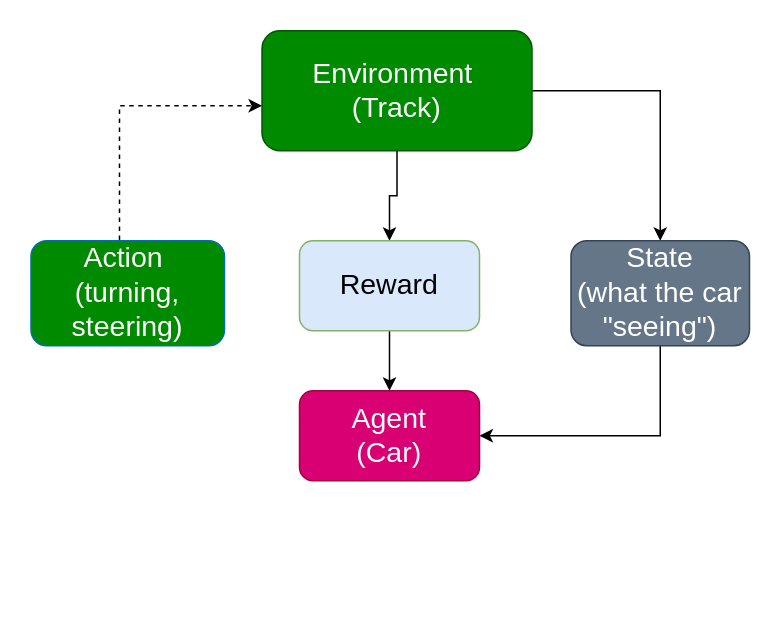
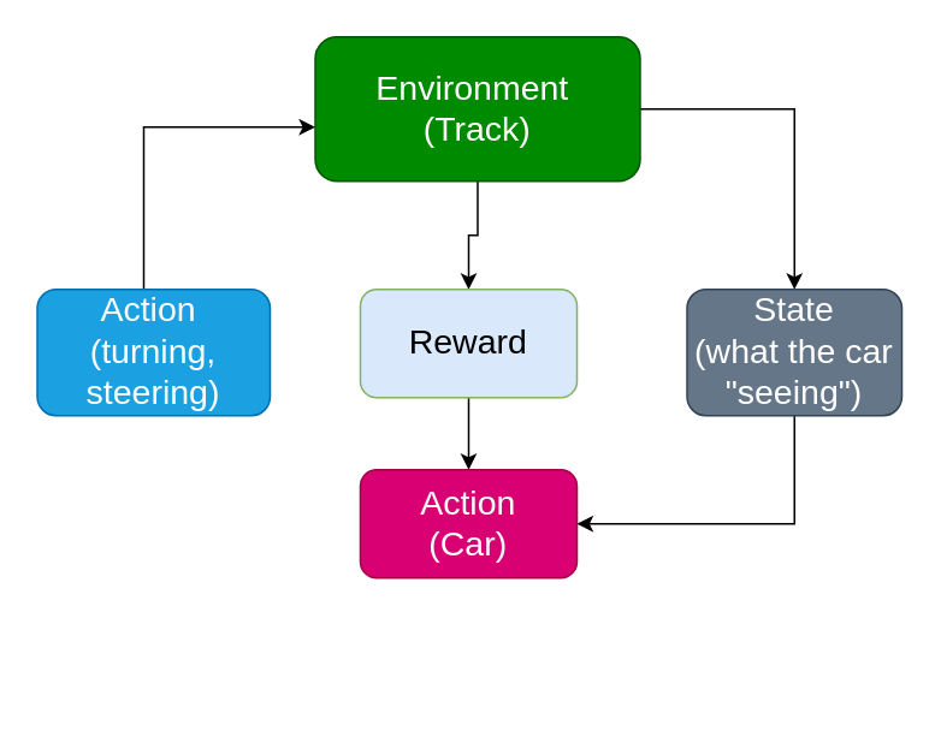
- <mxCell id="8" style="edgeStyle=orthogonalEdgeStyle;rounded=0;orthogonalLoop=1;jettySize=auto;html=1;exitX=0.5;exitY=0;exitDx=0;exitDy=0;fontSize=19;dashed=1;" edge="1" parent="1" source="9" target="4"><mxGeometry relative="1" as="geometry"><mxPoint x="159" y="60" as="targetPoint" /><Array as="points"><mxPoint x="79" y="70" /></Array></mxGeometry></mxCell>
+ <mxCell id="8" style="edgeStyle=orthogonalEdgeStyle;rounded=0;orthogonalLoop=1;jettySize=auto;html=1;exitX=0.5;exitY=0;exitDx=0;exitDy=0;fontSize=19;" edge="1" parent="1" source="9" target="4"><mxGeometry relative="1" as="geometry"><mxPoint x="159" y="60" as="targetPoint" /><Array as="points"><mxPoint x="79" y="70" /></Array></mxGeometry></mxCell>
- <mxCell id="9" value="Action&amp;nbsp;&lt;br&gt;(turning, steering)" style="rounded=1;whiteSpace=wrap;html=1;fontSize=19;fillColor=#008a00;fontColor=#ffffff;strokeColor=#006EAF;" vertex="1" parent="1"><mxGeometry x="20" y="160" width="129" height="70" as="geometry" /></mxCell>
+ <mxCell id="9" value="Action&amp;nbsp;&lt;br&gt;(turning, steering)" style="rounded=1;whiteSpace=wrap;html=1;fontSize=19;fillColor=#1ba1e2;fontColor=#ffffff;strokeColor=#006EAF;" vertex="1" parent="1"><mxGeometry x="20" y="160" width="129" height="70" as="geometry" /></mxCell>
- <mxCell id="7" value="Agent&lt;br&gt;(Car)" style="rounded=1;whiteSpace=wrap;html=1;fontSize=19;fillColor=#d80073;strokeColor=#A50040;fontColor=#ffffff;" vertex="1" parent="1"><mxGeometry x="199" y="260" width="120" height="60" as="geometry" /></mxCell>
+ <mxCell id="7" value="Action&lt;br&gt;(Car)" style="rounded=1;whiteSpace=wrap;html=1;fontSize=19;fillColor=#d80073;strokeColor=#A50040;fontColor=#ffffff;" vertex="1" parent="1"><mxGeometry x="199" y="260" width="120" height="60" as="geometry" /></mxCell>
